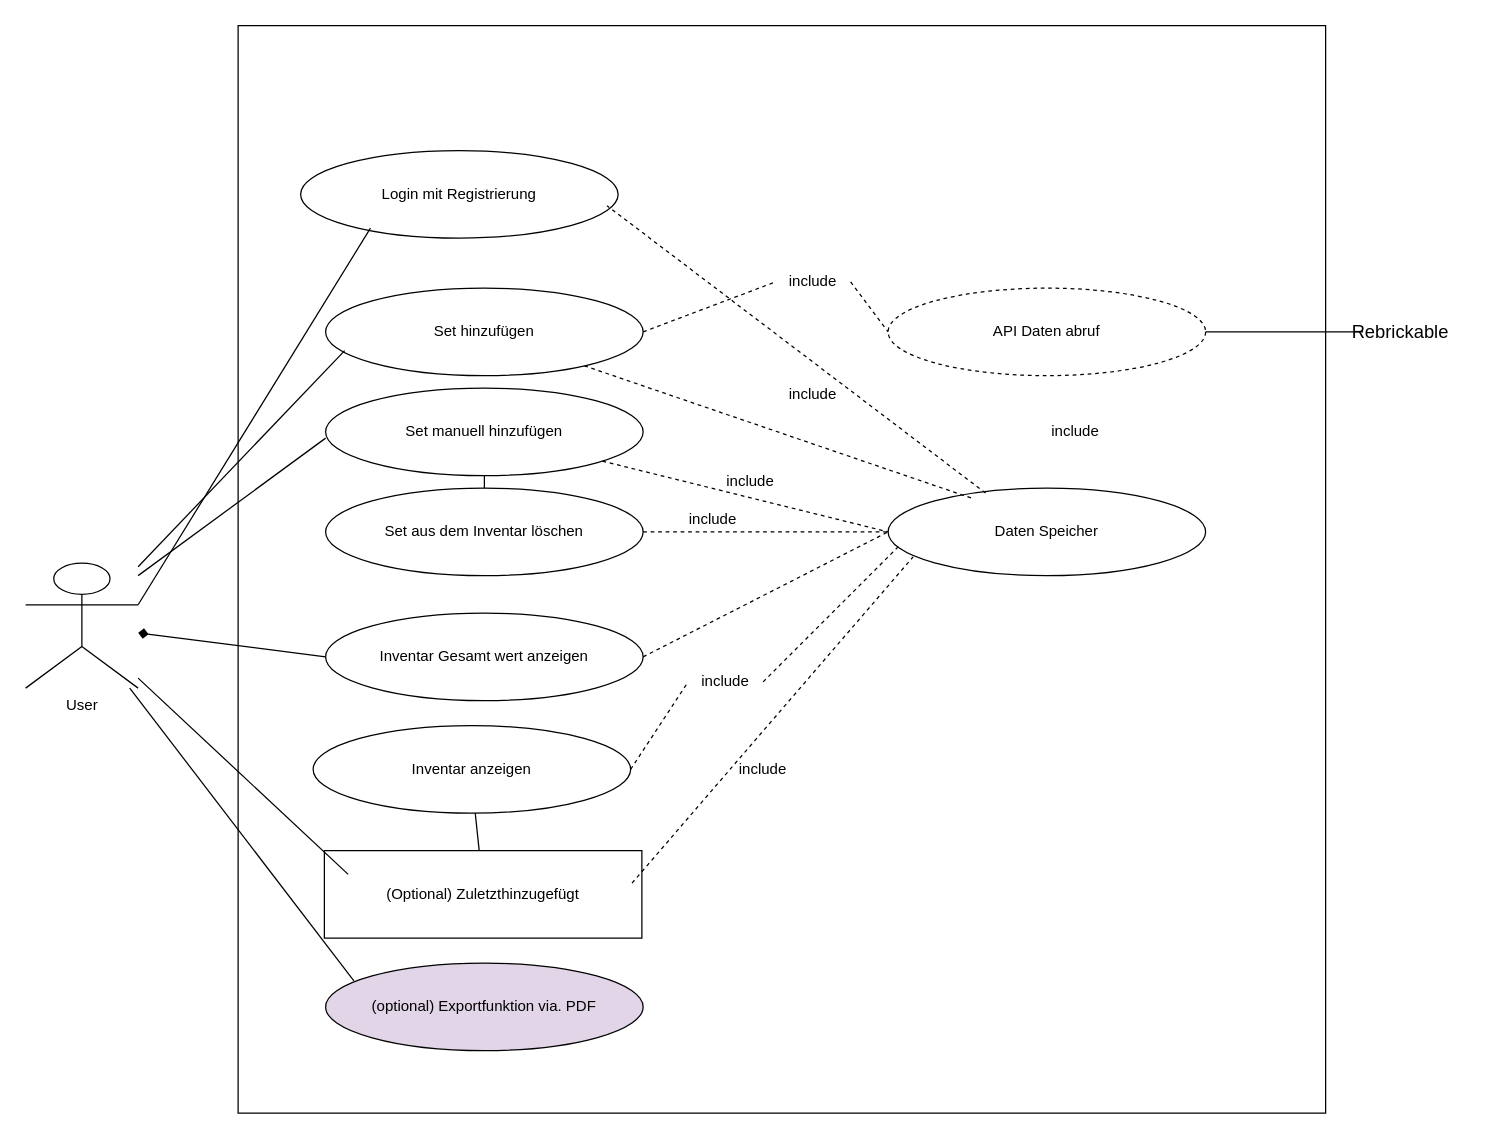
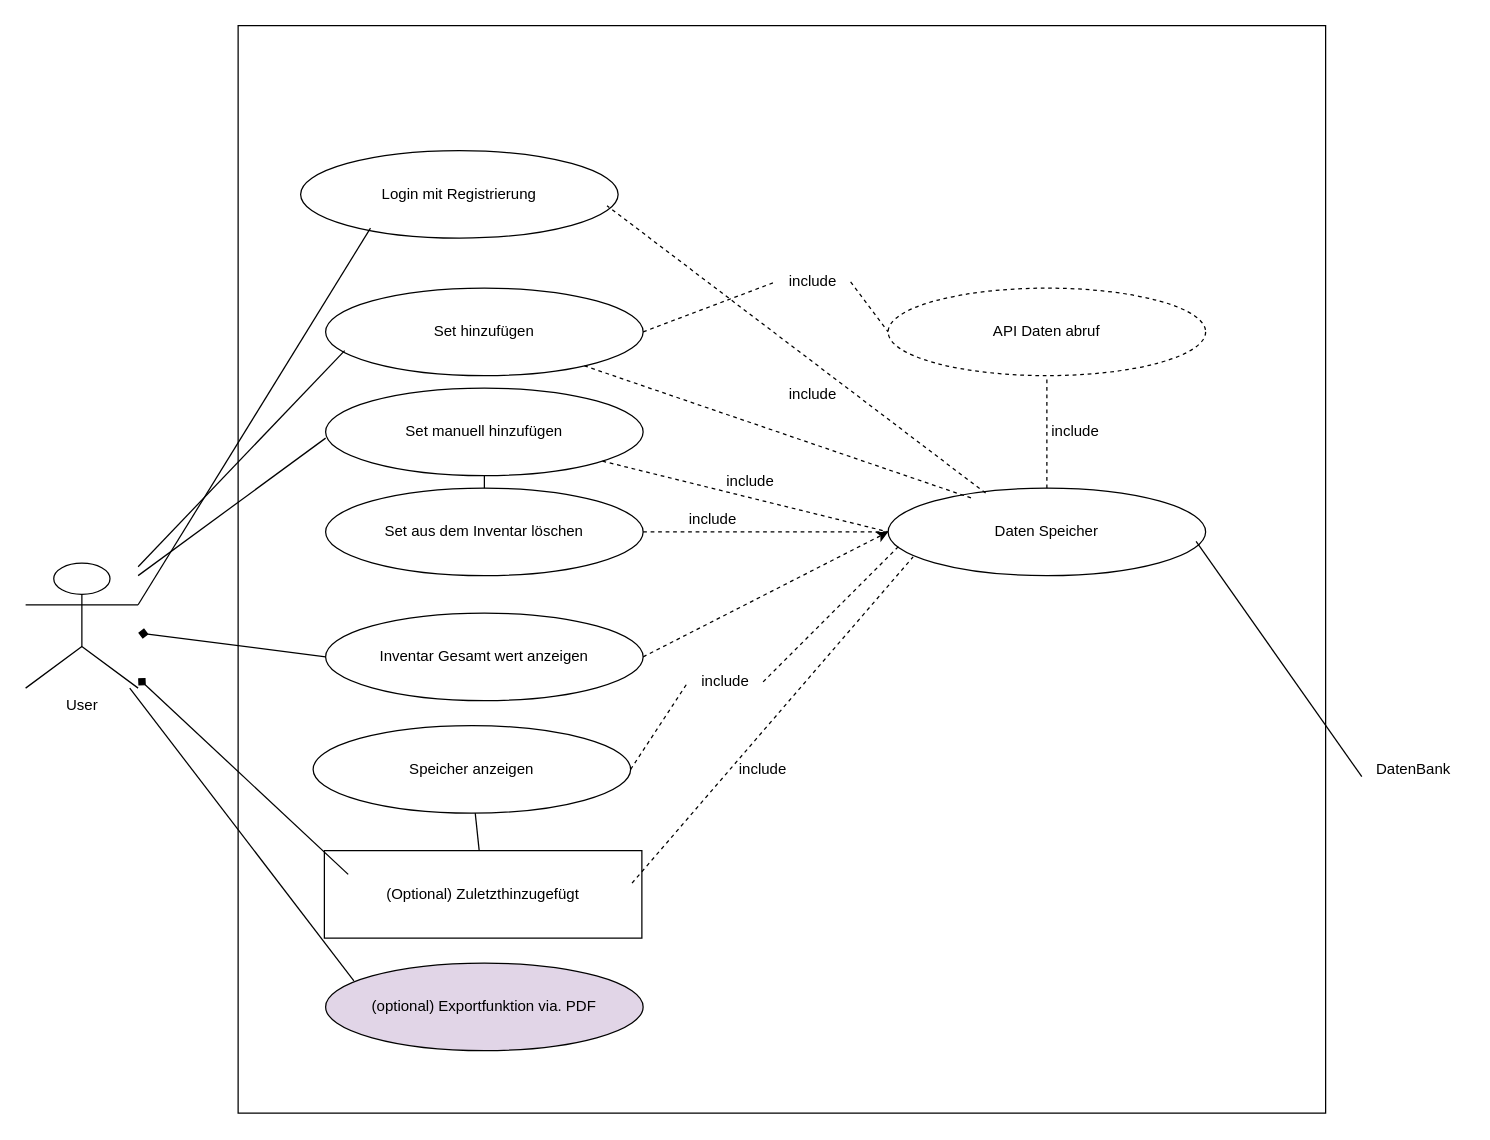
- <mxCell id="27" value="" style="endArrow=none;html=1;rounded=0;" parent="1" source="7" target="25" edge="1"><mxGeometry width="50" height="50" relative="1" as="geometry"><mxPoint x="1040" y="520" as="sourcePoint" /><mxPoint x="1090" y="470" as="targetPoint" /></mxGeometry></mxCell>
- <mxCell id="25" value="&lt;span style=&quot;font-size:11.0pt;line-height:107%;&lt;br/&gt;font-family:&amp;quot;Aptos&amp;quot;,sans-serif;mso-ascii-theme-font:minor-latin;mso-fareast-font-family:&lt;br/&gt;Aptos;mso-fareast-theme-font:minor-latin;mso-hansi-theme-font:minor-latin;&lt;br/&gt;mso-bidi-font-family:&amp;quot;Times New Roman&amp;quot;;mso-bidi-theme-font:minor-bidi;&lt;br/&gt;mso-ansi-language:DE;mso-fareast-language:EN-US;mso-bidi-language:AR-SA&quot;&gt;Rebrickable&lt;/span&gt;" style="text;html=1;align=center;verticalAlign=middle;whiteSpace=wrap;rounded=0;" parent="1" vertex="1"><mxGeometry x="1090" y="250" width="60" height="30" as="geometry" /></mxCell>
+ <mxCell id="41" value="" style="endArrow=none;dashed=1;html=1;rounded=0;entryX=0.5;entryY=1;entryDx=0;entryDy=0;" edge="1" parent="1" source="11" target="7"><mxGeometry width="50" height="50" relative="1" as="geometry"><mxPoint x="520" y="430" as="sourcePoint" /><mxPoint x="570" y="380" as="targetPoint" /></mxGeometry></mxCell>
- <mxCell id="14" value="" style="endArrow=none;dashed=1;html=1;rounded=0;exitX=1;exitY=0.5;exitDx=0;exitDy=0;entryX=0;entryY=0.5;entryDx=0;entryDy=0;" parent="1" source="8" target="11" edge="1"><mxGeometry width="50" height="50" relative="1" as="geometry"><mxPoint x="1040" y="520" as="sourcePoint" /><mxPoint x="1090" y="470" as="targetPoint" /></mxGeometry></mxCell>
+ <mxCell id="14" value="" style="endArrow=classic;dashed=1;html=1;rounded=0;exitX=1;exitY=0.5;exitDx=0;exitDy=0;entryX=0;entryY=0.5;entryDx=0;entryDy=0;" parent="1" source="8" target="11" edge="1"><mxGeometry width="50" height="50" relative="1" as="geometry"><mxPoint x="1040" y="520" as="sourcePoint" /><mxPoint x="1090" y="470" as="targetPoint" /></mxGeometry></mxCell>
+ <mxCell id="28" value="" style="endArrow=none;html=1;rounded=0;entryX=-0.013;entryY=0.696;entryDx=0;entryDy=0;entryPerimeter=0;exitX=0.97;exitY=0.608;exitDx=0;exitDy=0;exitPerimeter=0;" parent="1" source="11" target="26" edge="1"><mxGeometry width="50" height="50" relative="1" as="geometry"><mxPoint x="974" y="275" as="sourcePoint" /><mxPoint x="1100" y="275" as="targetPoint" /></mxGeometry></mxCell>
- <mxCell id="36" value="" style="endArrow=none;html=1;rounded=0;exitX=0.075;exitY=0.271;exitDx=0;exitDy=0;exitPerimeter=0;" parent="1" source="32" target="2" edge="1"><mxGeometry width="50" height="50" relative="1" as="geometry"><mxPoint x="790" y="570" as="sourcePoint" /><mxPoint x="840" y="520" as="targetPoint" /></mxGeometry></mxCell>
+ <mxCell id="36" value="" style="endArrow=diamond;html=1;rounded=0;exitX=0.075;exitY=0.271;exitDx=0;exitDy=0;exitPerimeter=0;" parent="1" source="32" target="2" edge="1"><mxGeometry width="50" height="50" relative="1" as="geometry"><mxPoint x="790" y="570" as="sourcePoint" /><mxPoint x="840" y="520" as="targetPoint" /></mxGeometry></mxCell>
- <mxCell id="30" value="Inventar anzeigen" style="ellipse;whiteSpace=wrap;html=1;" parent="1" vertex="1"><mxGeometry x="250" y="580" width="254" height="70" as="geometry" /></mxCell>
+ <mxCell id="30" value="Speicher anzeigen" style="ellipse;whiteSpace=wrap;html=1;" parent="1" vertex="1"><mxGeometry x="250" y="580" width="254" height="70" as="geometry" /></mxCell>
+ <mxCell id="26" value="DatenBank" style="text;html=1;align=center;verticalAlign=middle;resizable=0;points=[];autosize=1;strokeColor=none;fillColor=none;" parent="1" vertex="1"><mxGeometry x="1090" y="600" width="80" height="30" as="geometry" /></mxCell>
